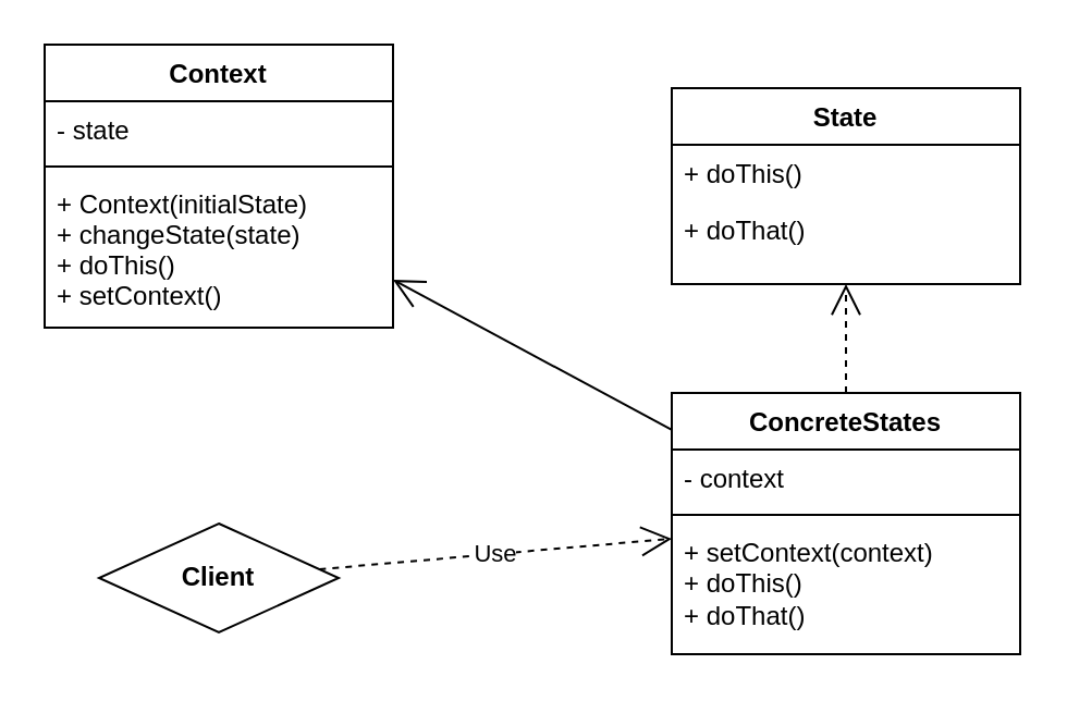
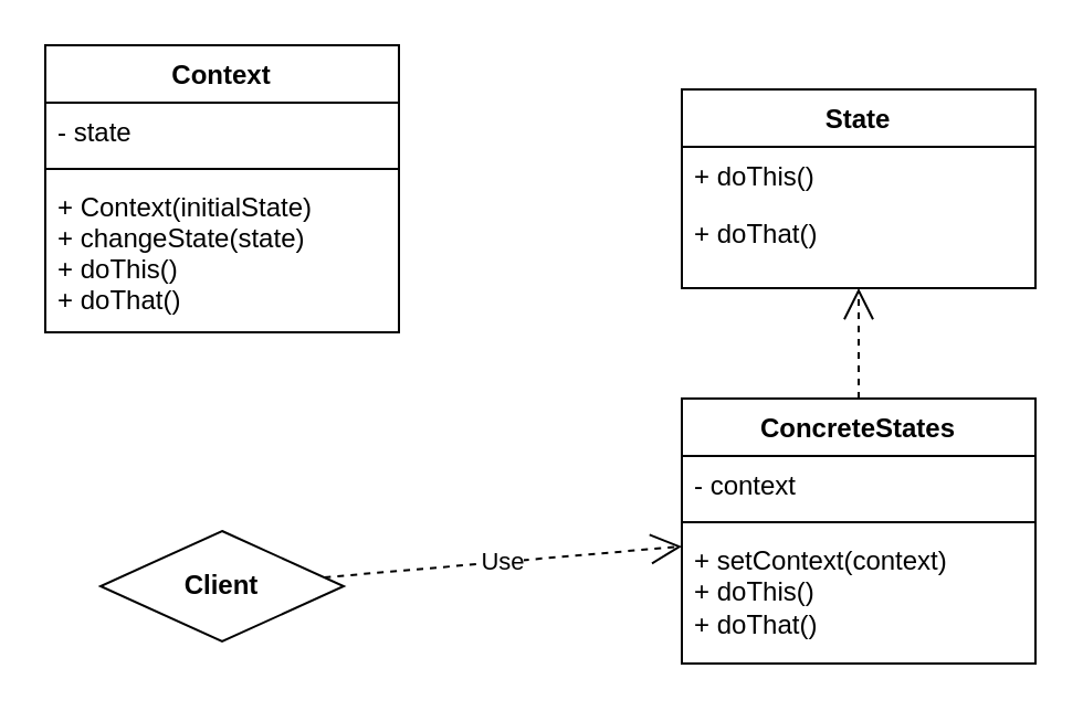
- <mxCell id="5" value="+ Context(initialState)&#10;+ changeState(state)&#10;+ doThis()&#10;+ setContext()&#10;" style="text;align=left;verticalAlign=top;spacingLeft=4;spacingRight=4;overflow=hidden;rotatable=0;points=[[0,0.5],[1,0.5]];portConstraint=eastwest;" parent="2" vertex="1"><mxGeometry y="60" width="160" height="70" as="geometry" /></mxCell>
+ <mxCell id="5" value="+ Context(initialState)&#10;+ changeState(state)&#10;+ doThis()&#10;+ doThat()&#10;" style="text;align=left;verticalAlign=top;spacingLeft=4;spacingRight=4;overflow=hidden;rotatable=0;points=[[0,0.5],[1,0.5]];portConstraint=eastwest;" parent="2" vertex="1"><mxGeometry y="60" width="160" height="70" as="geometry" /></mxCell>
- <mxCell id="15" value="" style="endArrow=open;endFill=1;endSize=12;html=1;rounded=0;" parent="1" source="9" target="2" edge="1"><mxGeometry width="160" relative="1" as="geometry"><mxPoint x="190" y="290" as="sourcePoint" /><mxPoint x="190" y="200" as="targetPoint" /></mxGeometry></mxCell>
